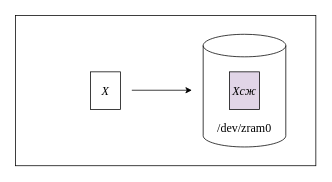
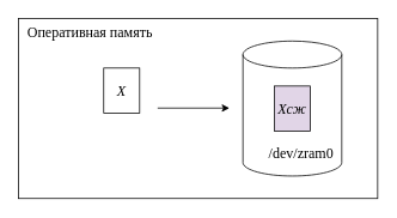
+ <mxCell id="4" value="Оперативная память" style="text;html=1;strokeColor=none;fillColor=none;align=center;verticalAlign=middle;whiteSpace=wrap;rounded=0;fontFamily=Times New Roman;fontSize=16;" vertex="1" parent="1"><mxGeometry x="20" y="20" width="160" height="30" as="geometry" /></mxCell>
- <mxCell id="5" value="&lt;i&gt;X&lt;/i&gt;" style="rounded=0;whiteSpace=wrap;html=1;fontFamily=Times New Roman;fontSize=16;" vertex="1" parent="1"><mxGeometry x="120" y="95" width="40" height="50" as="geometry" /></mxCell>
+ <mxCell id="5" value="&lt;i&gt;X&lt;/i&gt;" style="rounded=0;whiteSpace=wrap;html=1;fontFamily=Times New Roman;fontSize=16;" vertex="1" parent="1"><mxGeometry x="115" y="75" width="40" height="50" as="geometry" /></mxCell>
- <mxCell id="6" value="/dev/zram0" style="text;html=1;strokeColor=none;fillColor=none;align=center;verticalAlign=middle;whiteSpace=wrap;rounded=0;fontFamily=Times New Roman;fontSize=16;" vertex="1" parent="1"><mxGeometry x="285" y="155" width="80" height="30" as="geometry" /></mxCell>
+ <mxCell id="6" value="/dev/zram0" style="text;html=1;strokeColor=none;fillColor=none;align=center;verticalAlign=middle;whiteSpace=wrap;rounded=0;fontFamily=Times New Roman;fontSize=16;" vertex="1" parent="1"><mxGeometry x="295" y="155" width="80" height="30" as="geometry" /></mxCell>
